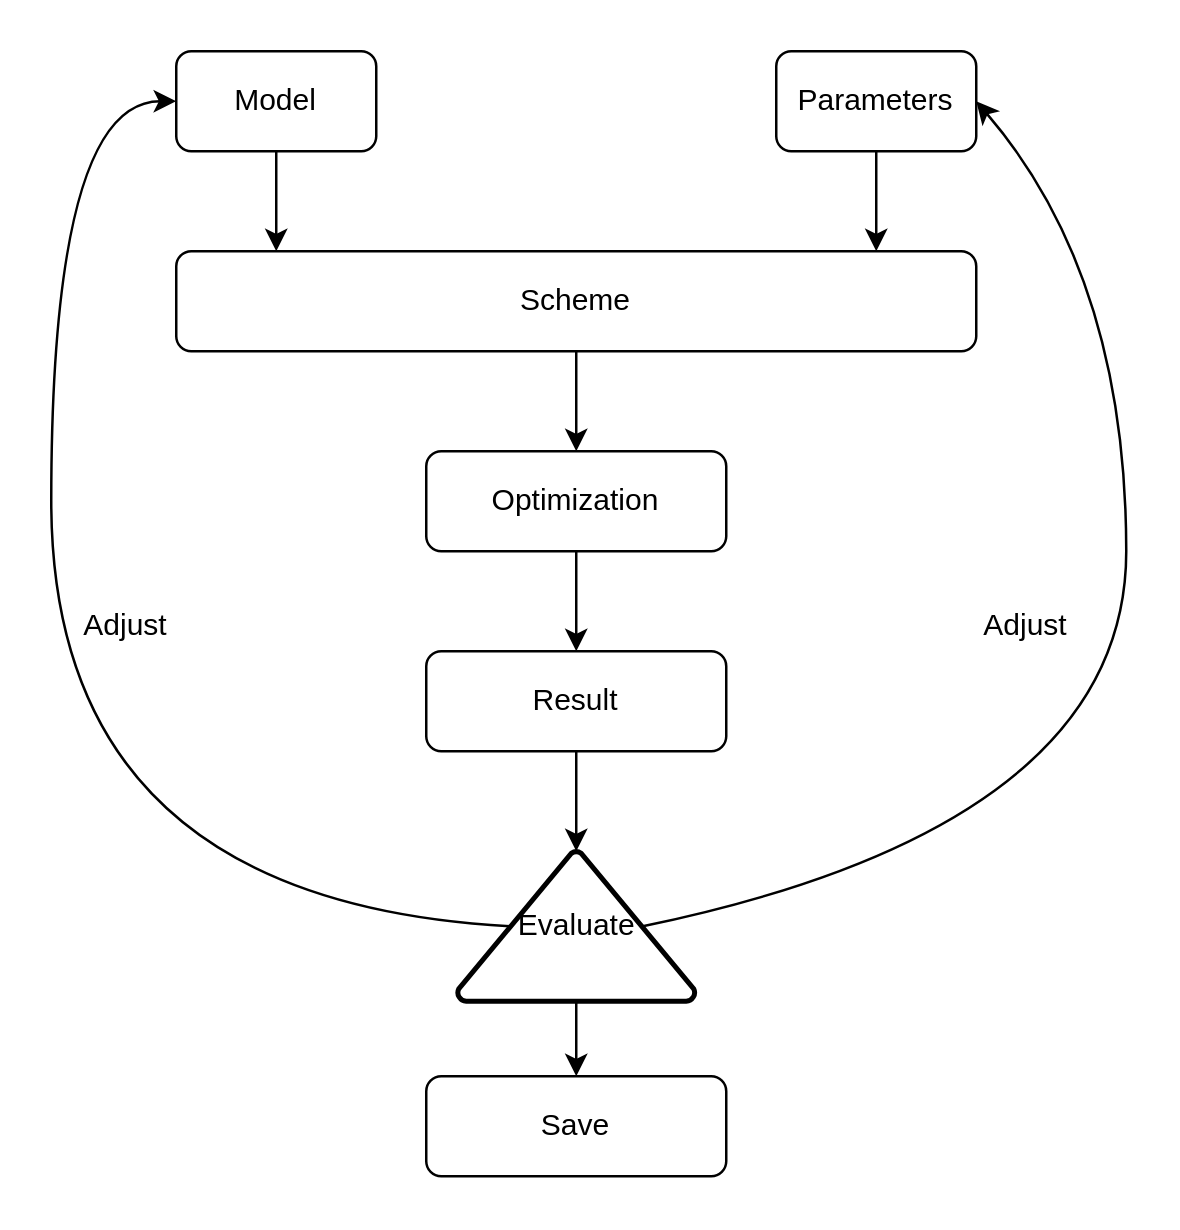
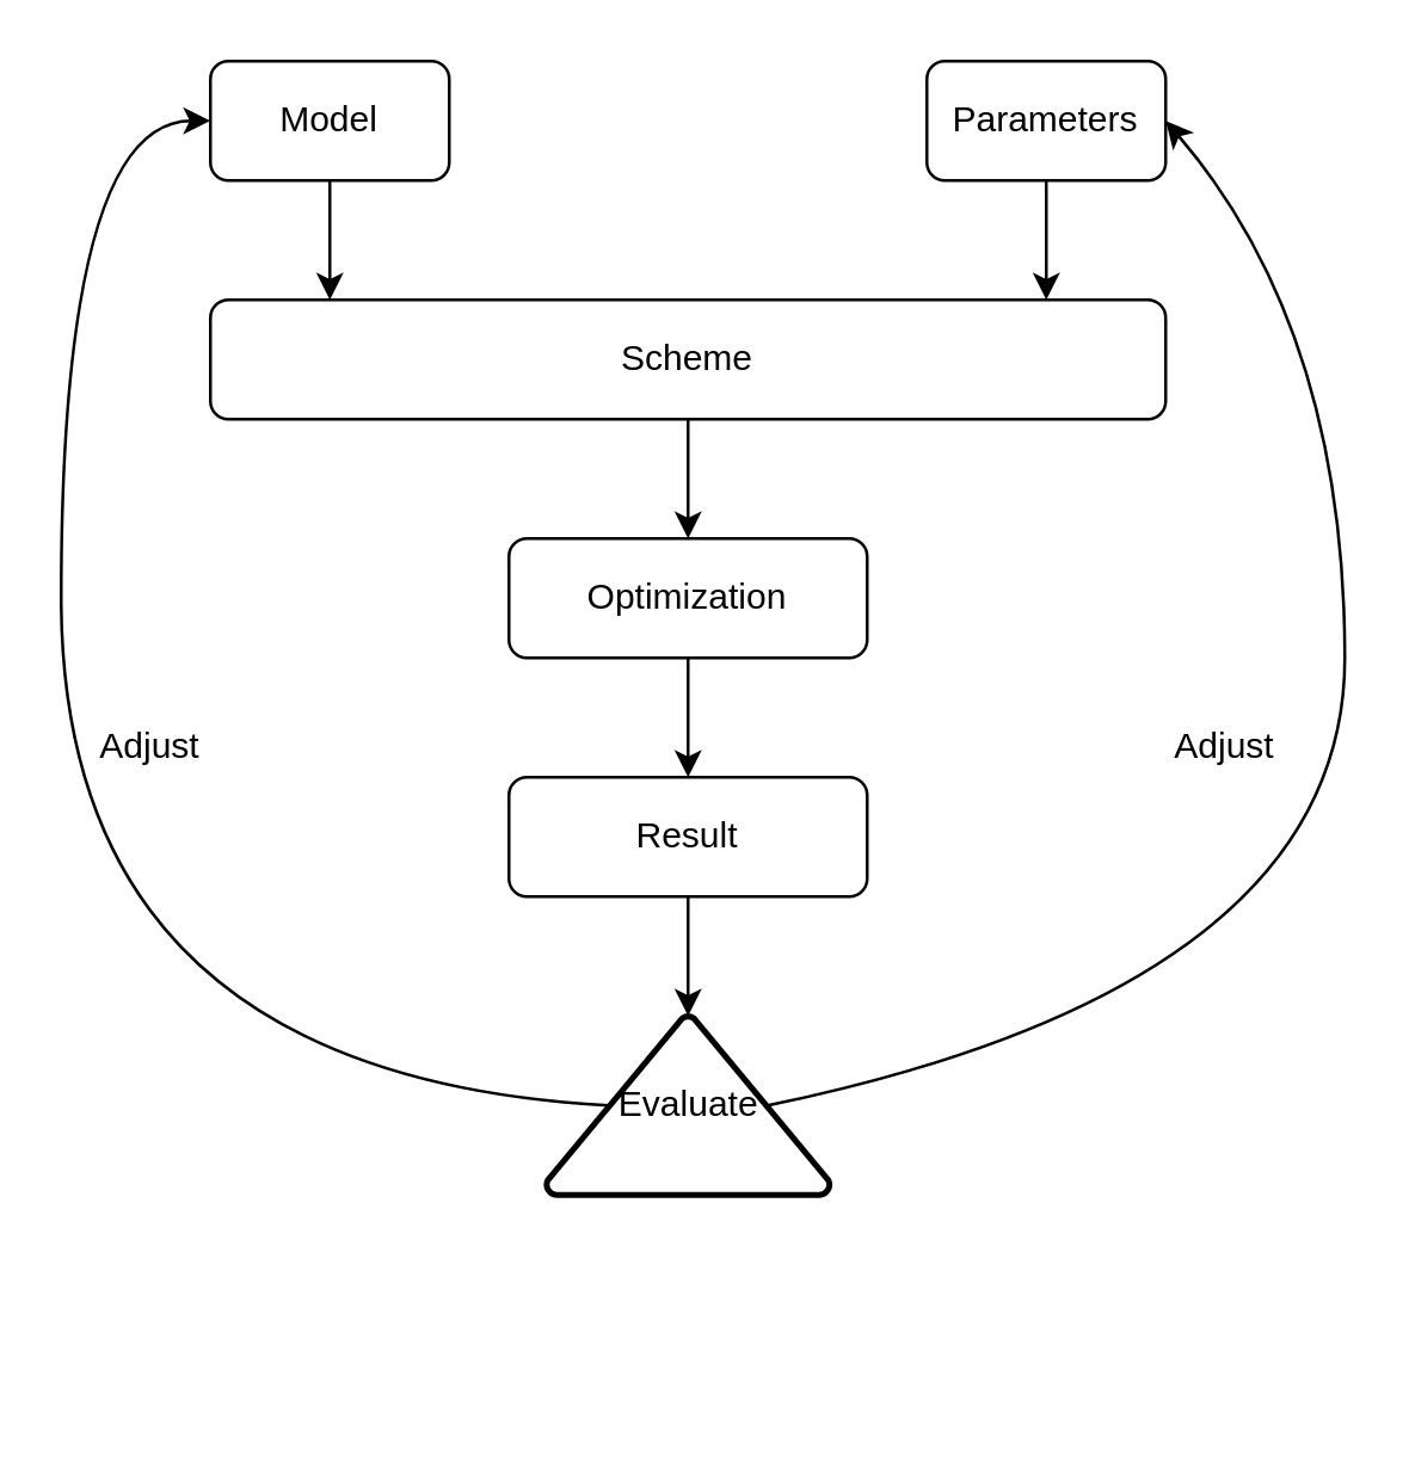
- <mxCell id="13" style="edgeStyle=orthogonalEdgeStyle;rounded=0;orthogonalLoop=1;jettySize=auto;html=1;" edge="1" parent="1" source="14" target="16"><mxGeometry relative="1" as="geometry"><mxPoint x="230" y="460" as="targetPoint" /></mxGeometry></mxCell>
- <mxCell id="16" value="Save" style="rounded=1;whiteSpace=wrap;html=1;" vertex="1" parent="1"><mxGeometry x="170" y="430" width="120" height="40" as="geometry" /></mxCell>
